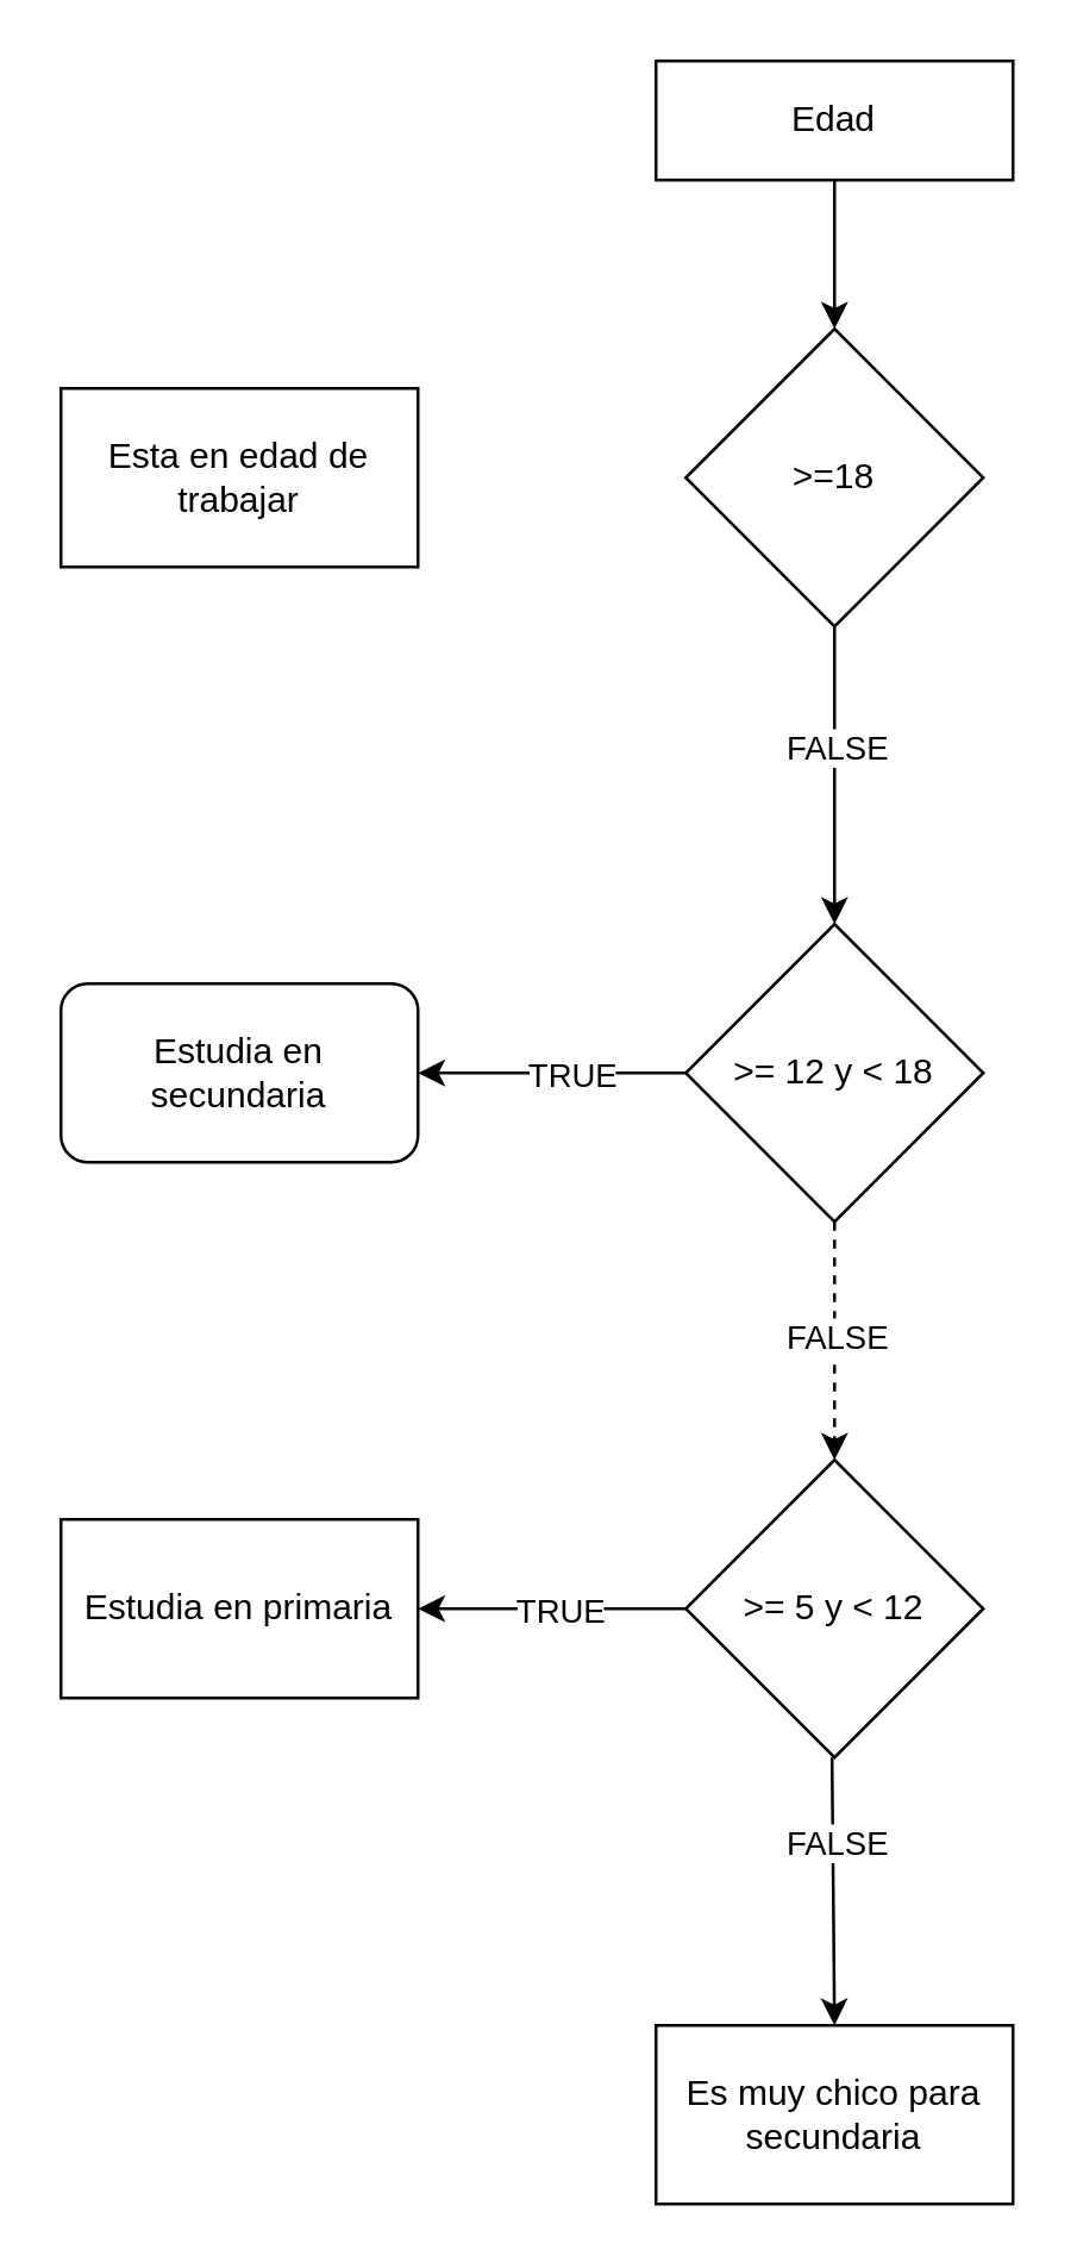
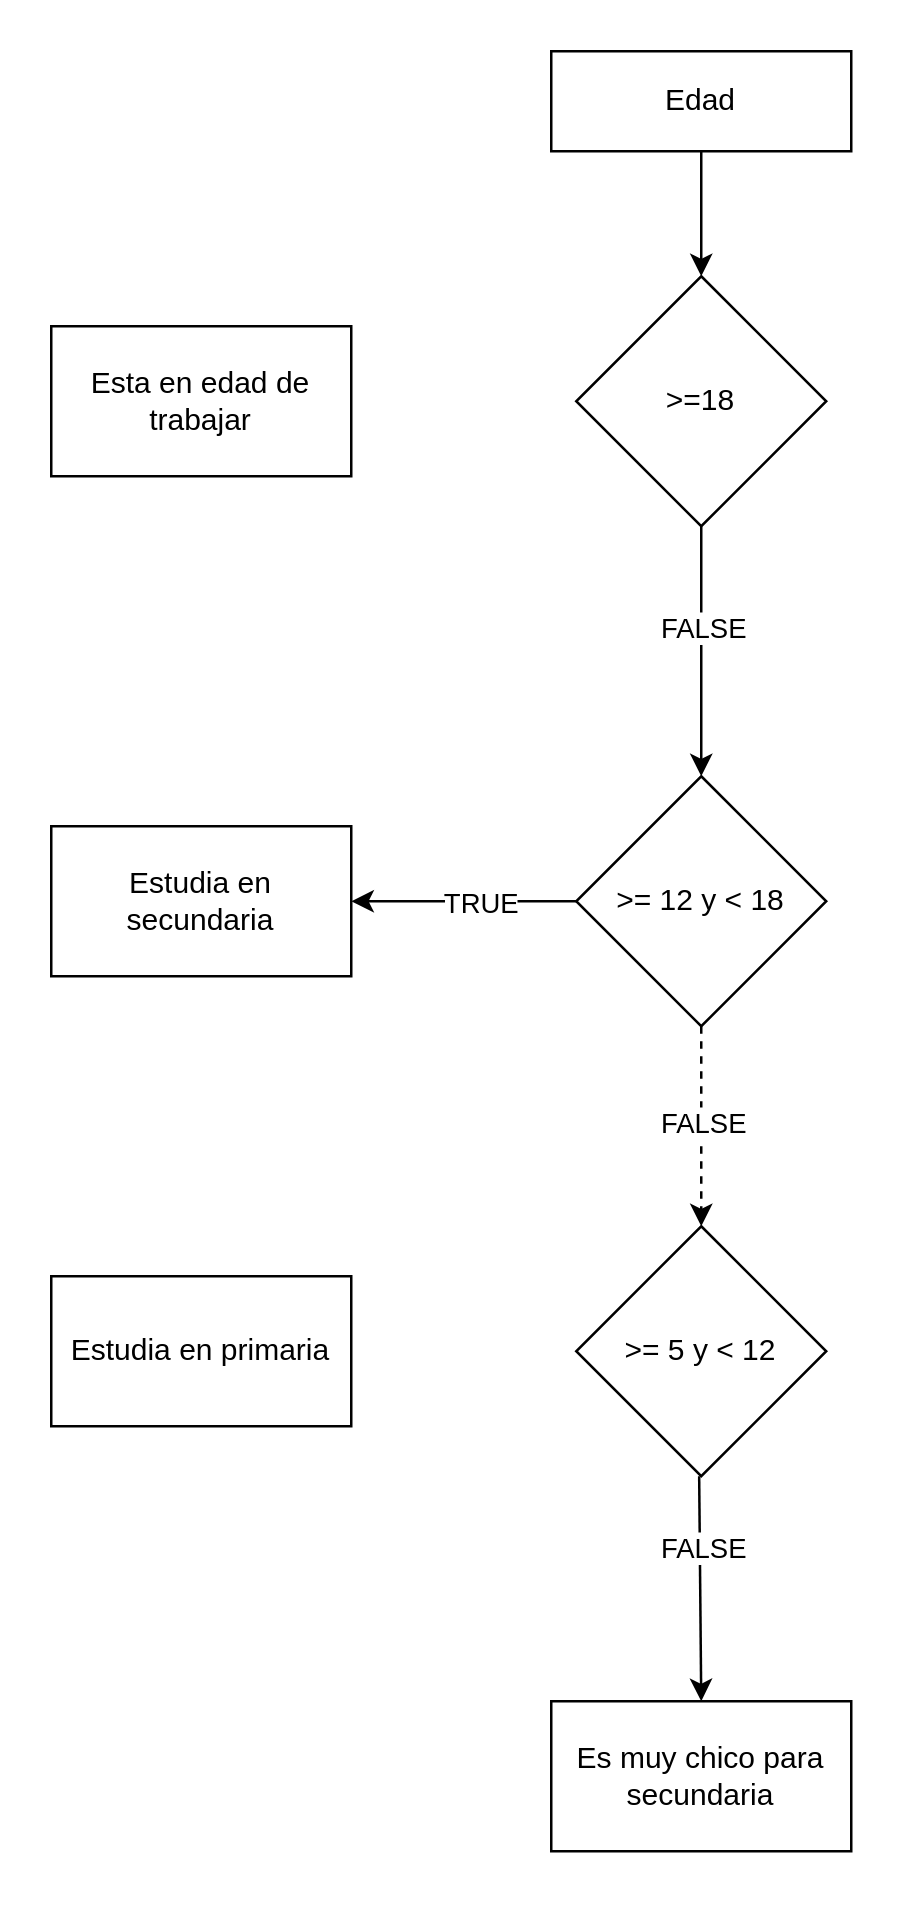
- <mxCell id="13" value="Estudia en secundaria" style="whiteSpace=wrap;html=1;rounded=1;" vertex="1" parent="1"><mxGeometry x="20" y="330" width="120" height="60" as="geometry" /></mxCell>
+ <mxCell id="13" value="Estudia en secundaria" style="rounded=0;whiteSpace=wrap;html=1;" vertex="1" parent="1"><mxGeometry x="20" y="330" width="120" height="60" as="geometry" /></mxCell>
- <mxCell id="14" style="edgeStyle=none;html=1;exitX=0;exitY=0.5;exitDx=0;exitDy=0;entryX=1;entryY=0.5;entryDx=0;entryDy=0;" edge="1" parent="1" source="18" target="19"><mxGeometry relative="1" as="geometry" /></mxCell>
- <mxCell id="15" value="TRUE" style="edgeLabel;html=1;align=center;verticalAlign=middle;resizable=0;points=[];" vertex="1" connectable="0" parent="14"><mxGeometry x="-0.373" relative="1" as="geometry"><mxPoint x="-15" as="offset" /></mxGeometry></mxCell>
